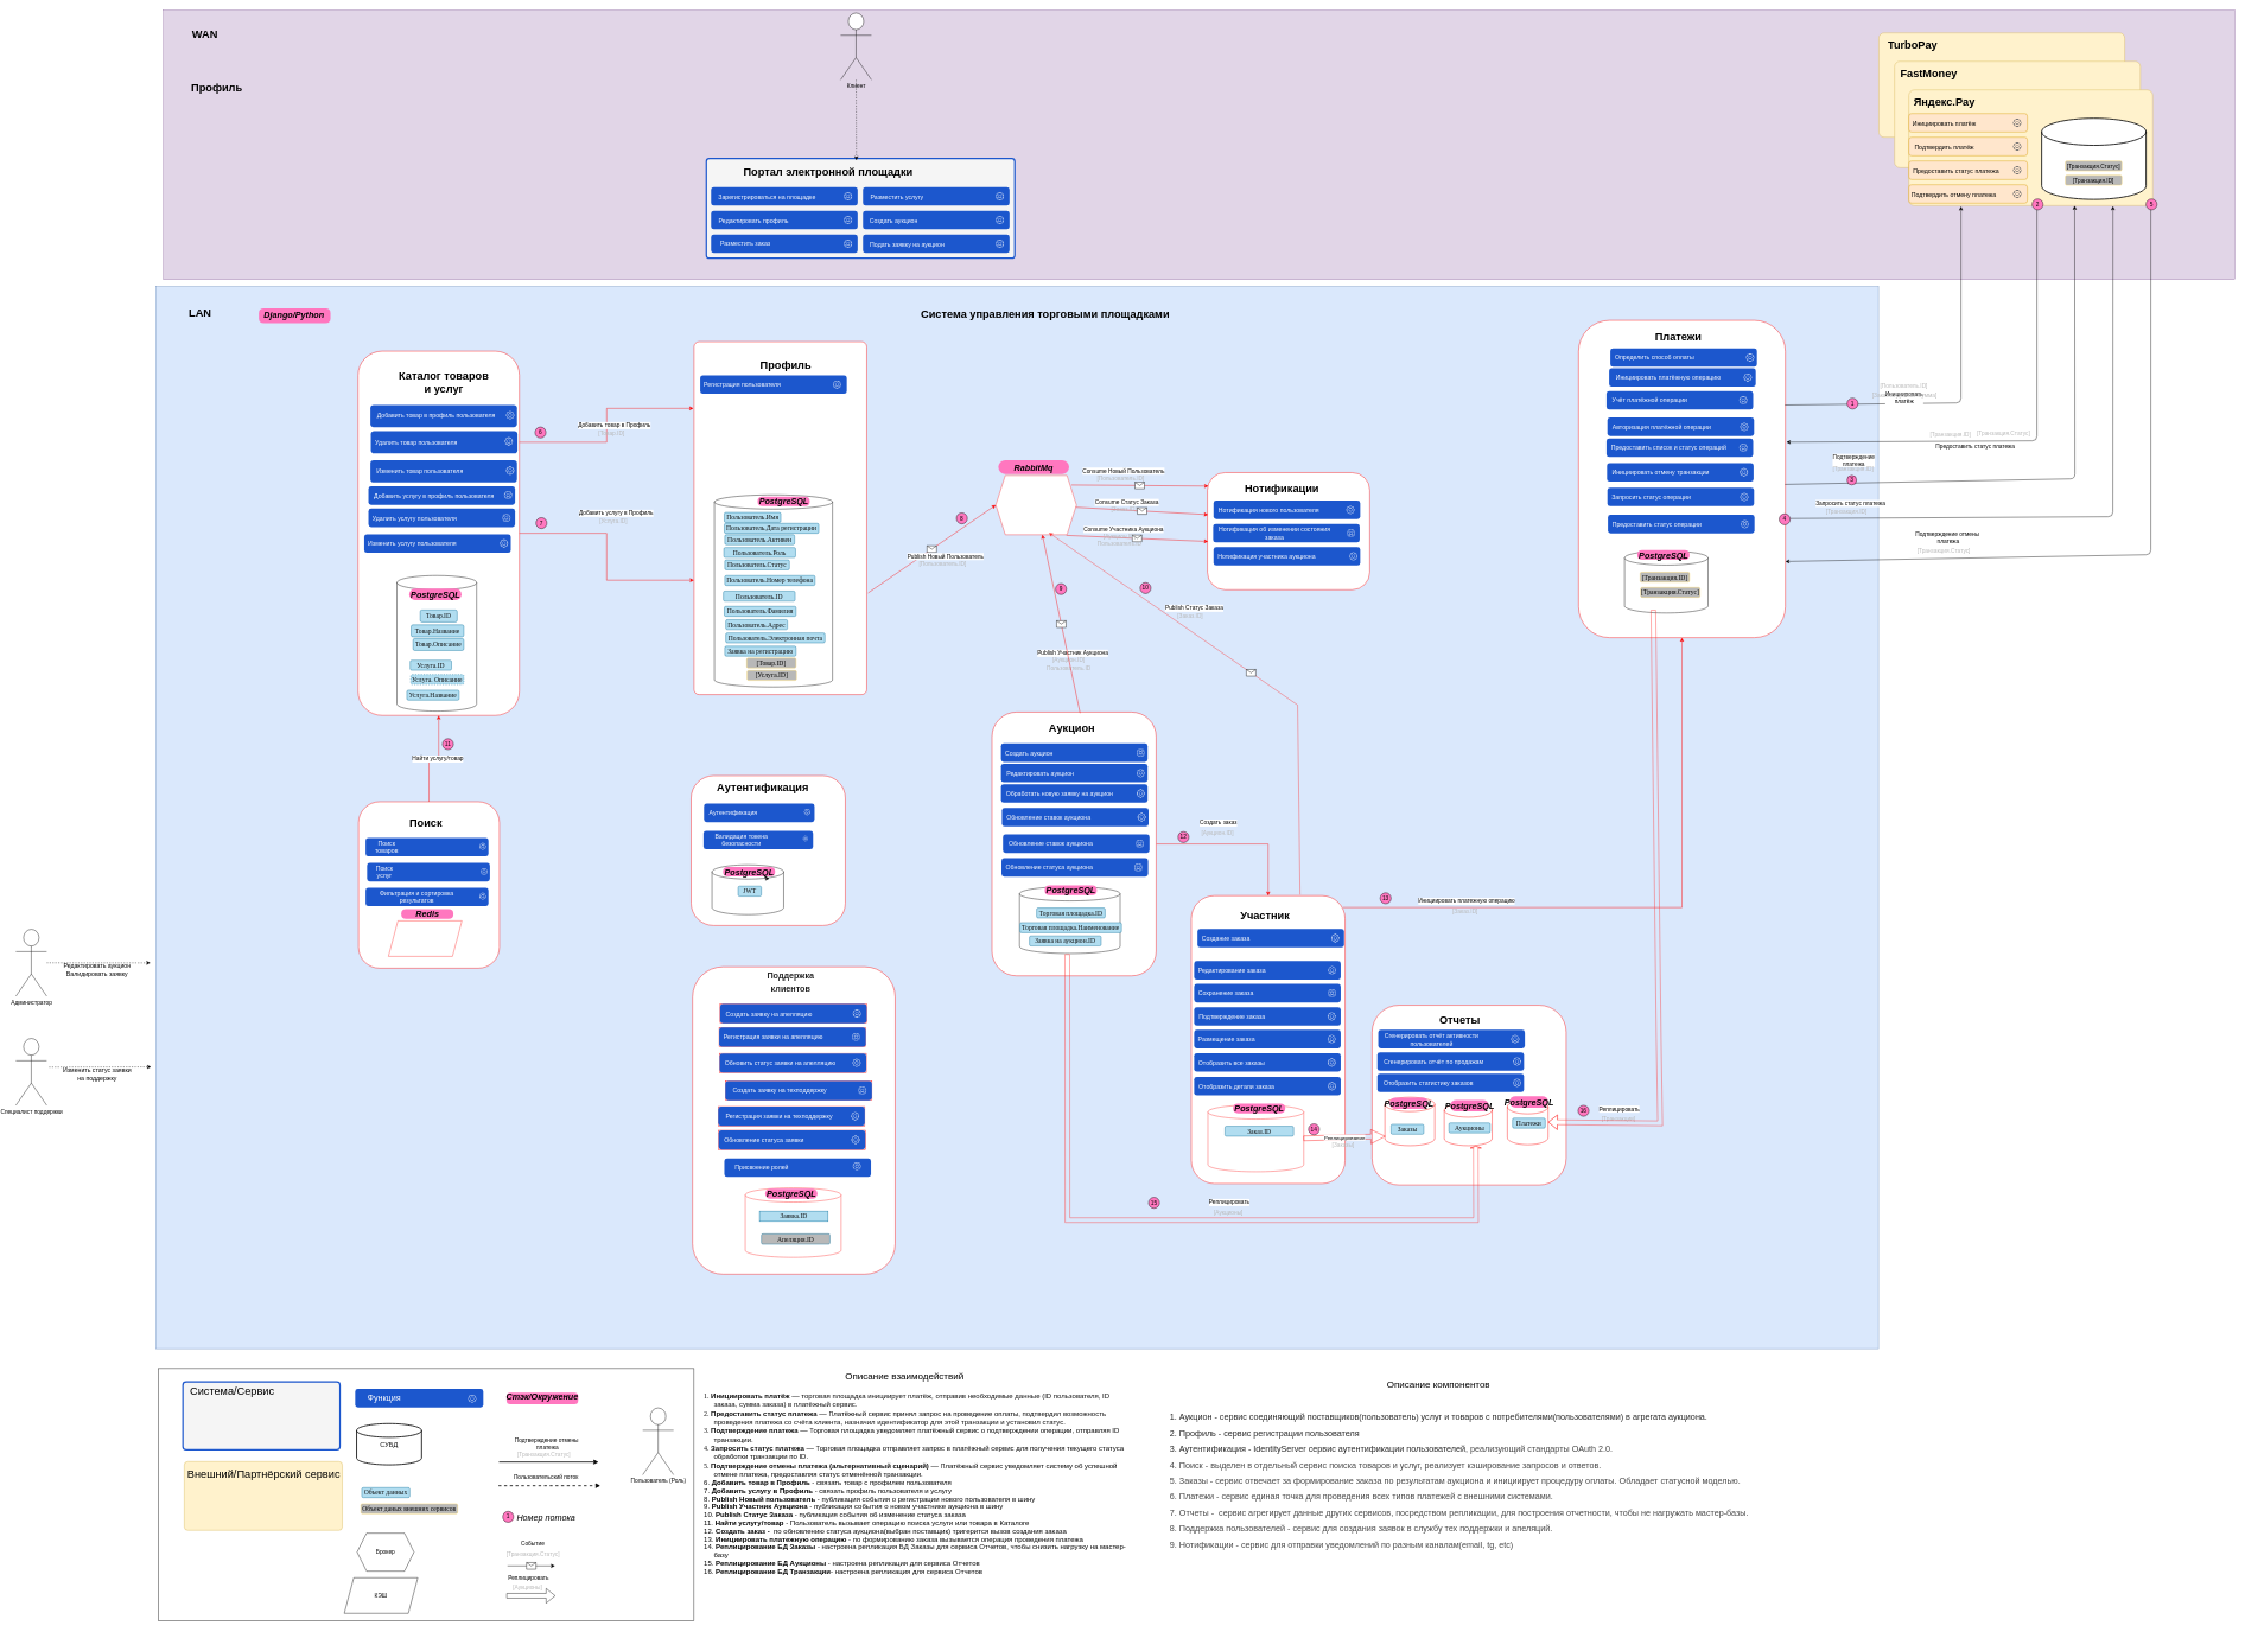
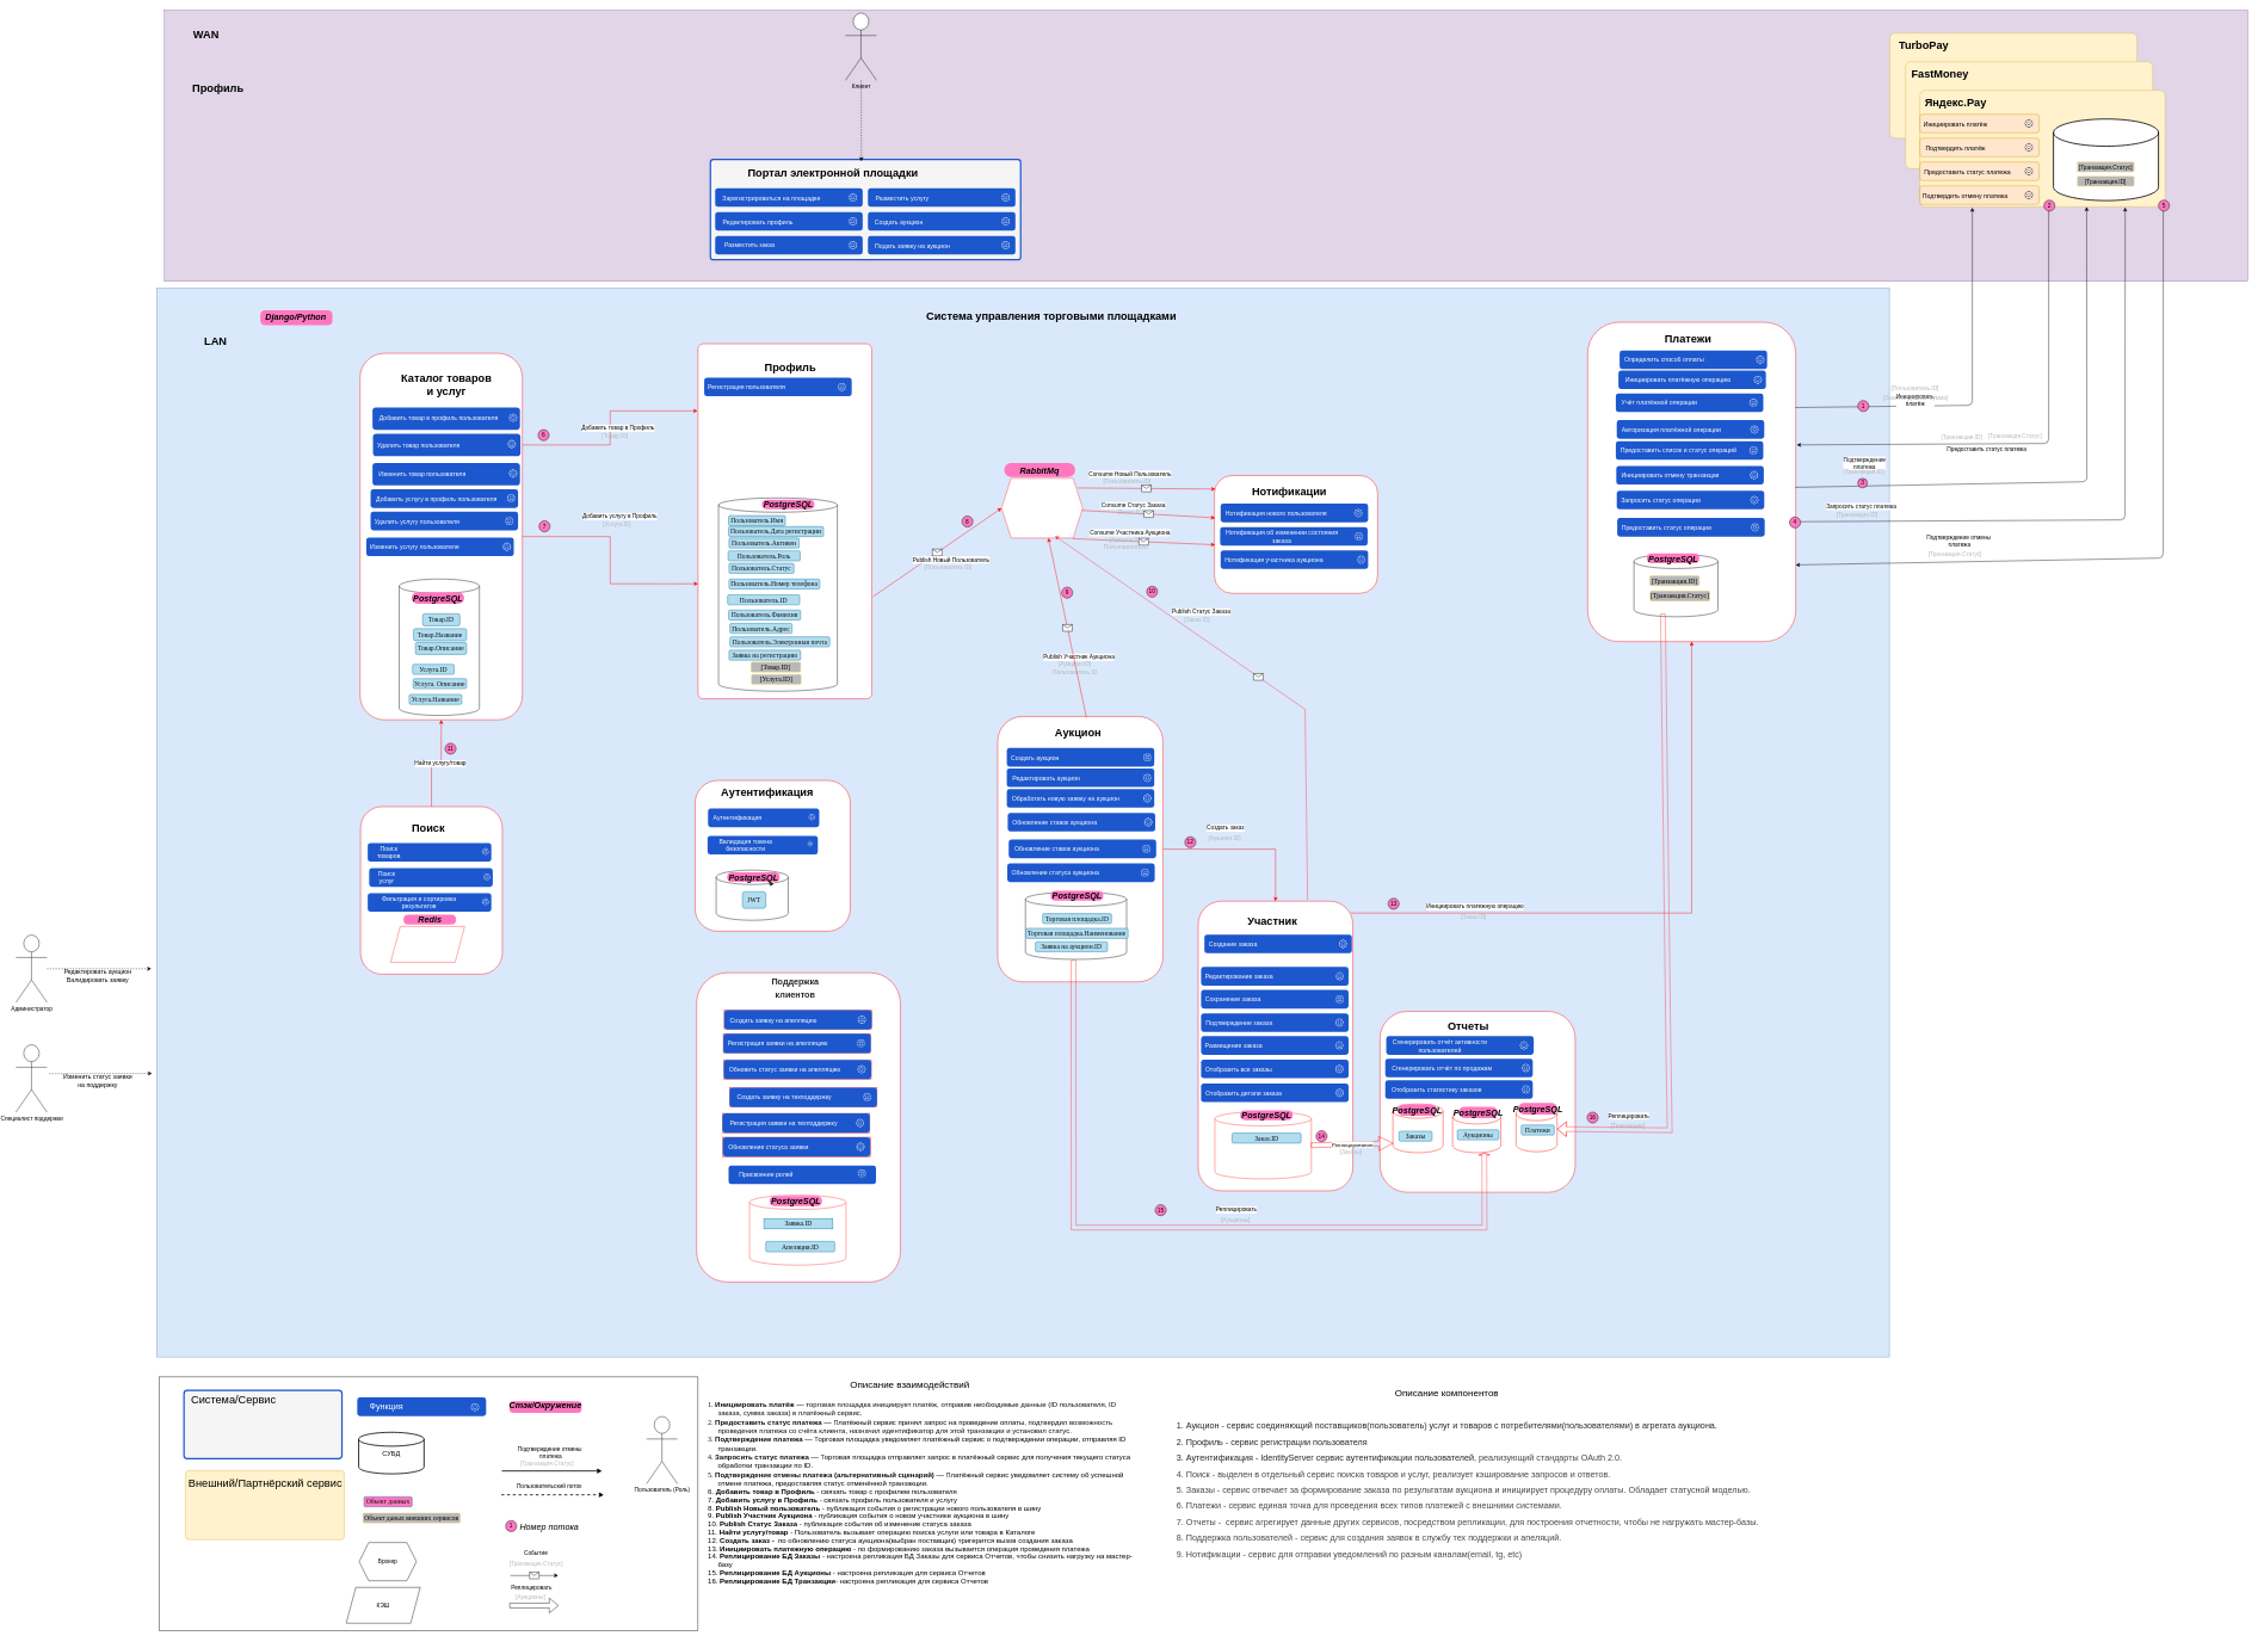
- <mxCell id="8" value="LAN" style="text;html=1;align=center;verticalAlign=middle;whiteSpace=wrap;rounded=1;shadow=0;fontSize=23;fontStyle=1" parent="1" vertex="1"><mxGeometry x="366" y="635" width="85" height="49" as="geometry" /></mxCell>
+ <mxCell id="8" value="LAN" style="text;html=1;align=center;verticalAlign=middle;whiteSpace=wrap;rounded=1;shadow=0;fontSize=23;fontStyle=1" parent="1" vertex="1"><mxGeometry x="396" y="690" width="85" height="49" as="geometry" /></mxCell>
- <mxCell id="87" value="&lt;p style=&quot;margin: 0px 0px 0px 13px; text-indent: -13px; font-variant-numeric: normal; font-variant-east-asian: normal; font-variant-alternates: normal; font-kerning: auto; font-optical-sizing: auto; font-feature-settings: normal; font-variation-settings: normal; font-variant-position: normal; font-stretch: normal; font-size: 14px; line-height: normal; color: rgb(14, 14, 14); text-align: start;&quot; class=&quot;p1&quot;&gt;&lt;font face=&quot;Times New Roman&quot;&gt;Услуга. Описание&lt;/font&gt;&lt;/p&gt;" style="rounded=1;whiteSpace=wrap;html=1;fillColor=#b1ddf0;strokeColor=#10739e;dashed=1;" parent="79" vertex="1"><mxGeometry x="8" y="187.685" width="112" height="21" as="geometry" /></mxCell>
+ <mxCell id="87" value="&lt;p style=&quot;margin: 0px 0px 0px 13px; text-indent: -13px; font-variant-numeric: normal; font-variant-east-asian: normal; font-variant-alternates: normal; font-kerning: auto; font-optical-sizing: auto; font-feature-settings: normal; font-variation-settings: normal; font-variant-position: normal; font-stretch: normal; font-size: 14px; line-height: normal; color: rgb(14, 14, 14); text-align: start;&quot; class=&quot;p1&quot;&gt;&lt;font face=&quot;Times New Roman&quot;&gt;Услуга. Описание&lt;/font&gt;&lt;/p&gt;" style="rounded=1;whiteSpace=wrap;html=1;fillColor=#b1ddf0;strokeColor=#10739e;" parent="79" vertex="1"><mxGeometry x="8" y="187.685" width="112" height="21" as="geometry" /></mxCell>
- <mxCell id="101" value="&lt;p style=&quot;margin: 0px 0px 0px 13px; text-indent: -13px; font-variant-numeric: normal; font-variant-east-asian: normal; font-variant-alternates: normal; font-kerning: auto; font-optical-sizing: auto; font-feature-settings: normal; font-variation-settings: normal; font-variant-position: normal; font-stretch: normal; line-height: normal; color: rgb(14, 14, 14); text-align: start;&quot; class=&quot;p1&quot;&gt;&lt;font face=&quot;Times New Roman&quot;&gt;&lt;span style=&quot;font-size: 14px;&quot;&gt;JWT&lt;/span&gt;&lt;/font&gt;&lt;/p&gt;" style="rounded=1;whiteSpace=wrap;html=1;fillColor=#b1ddf0;strokeColor=#10739e;" parent="98" vertex="1"><mxGeometry x="99" y="233" width="49" height="21" as="geometry" /></mxCell>
+ <mxCell id="101" value="&lt;p style=&quot;margin: 0px 0px 0px 13px; text-indent: -13px; font-variant-numeric: normal; font-variant-east-asian: normal; font-variant-alternates: normal; font-kerning: auto; font-optical-sizing: auto; font-feature-settings: normal; font-variation-settings: normal; font-variant-position: normal; font-stretch: normal; line-height: normal; color: rgb(14, 14, 14); text-align: start;&quot; class=&quot;p1&quot;&gt;&lt;font face=&quot;Times New Roman&quot;&gt;&lt;span style=&quot;font-size: 14px;&quot;&gt;JWT&lt;/span&gt;&lt;/font&gt;&lt;/p&gt;" style="rounded=1;whiteSpace=wrap;html=1;fillColor=#b1ddf0;strokeColor=#10739e;" parent="98" vertex="1"><mxGeometry x="99" y="233" width="49" height="35" as="geometry" /></mxCell>
- <mxCell id="454" value="&lt;p style=&quot;margin: 0px 0px 0px 13px; text-indent: -13px; font-variant-numeric: normal; font-variant-east-asian: normal; font-variant-alternates: normal; font-kerning: auto; font-optical-sizing: auto; font-feature-settings: normal; font-variation-settings: normal; font-variant-position: normal; font-stretch: normal; font-size: 14px; line-height: normal; color: rgb(14, 14, 14); text-align: start;&quot; class=&quot;p1&quot;&gt;&lt;font face=&quot;Times New Roman&quot;&gt;Апеляция.ID&lt;/font&gt;&lt;/p&gt;" style="rounded=1;whiteSpace=wrap;html=1;fillColor=#b8b8b8;strokeColor=#10739e;" vertex="1" parent="1"><mxGeometry x="1591" y="2600" width="144.5" height="21.84" as="geometry" /></mxCell>
+ <mxCell id="454" value="&lt;p style=&quot;margin: 0px 0px 0px 13px; text-indent: -13px; font-variant-numeric: normal; font-variant-east-asian: normal; font-variant-alternates: normal; font-kerning: auto; font-optical-sizing: auto; font-feature-settings: normal; font-variation-settings: normal; font-variant-position: normal; font-stretch: normal; font-size: 14px; line-height: normal; color: rgb(14, 14, 14); text-align: start;&quot; class=&quot;p1&quot;&gt;&lt;font face=&quot;Times New Roman&quot;&gt;Апеляция.ID&lt;/font&gt;&lt;/p&gt;" style="rounded=1;whiteSpace=wrap;html=1;fillColor=#b1ddf0;strokeColor=#10739e;" vertex="1" parent="1"><mxGeometry x="1591" y="2600" width="144.5" height="21.84" as="geometry" /></mxCell>
- <mxCell id="487" value="&lt;p style=&quot;margin: 0px 0px 0px 13px; text-indent: -13px; font-variant-numeric: normal; font-variant-east-asian: normal; font-variant-alternates: normal; font-kerning: auto; font-optical-sizing: auto; font-feature-settings: normal; font-variation-settings: normal; font-variant-position: normal; font-stretch: normal; font-size: 14px; line-height: normal; color: rgb(14, 14, 14); text-align: start;&quot; class=&quot;p1&quot;&gt;&lt;font face=&quot;Times New Roman&quot;&gt;Объект данных&lt;/font&gt;&lt;/p&gt;" style="rounded=1;whiteSpace=wrap;html=1;fillColor=#b1ddf0;strokeColor=#10739e;" parent="485" vertex="1"><mxGeometry x="428" y="251" width="101" height="21" as="geometry" /></mxCell>
+ <mxCell id="487" value="&lt;p style=&quot;margin: 0px 0px 0px 13px; text-indent: -13px; font-variant-numeric: normal; font-variant-east-asian: normal; font-variant-alternates: normal; font-kerning: auto; font-optical-sizing: auto; font-feature-settings: normal; font-variation-settings: normal; font-variant-position: normal; font-stretch: normal; font-size: 14px; line-height: normal; color: rgb(14, 14, 14); text-align: start;&quot; class=&quot;p1&quot;&gt;&lt;font face=&quot;Times New Roman&quot;&gt;Объект данных&lt;/font&gt;&lt;/p&gt;" style="rounded=1;whiteSpace=wrap;html=1;fillColor=#ff77bf;strokeColor=#10739e;" parent="485" vertex="1"><mxGeometry x="428" y="251" width="101" height="21" as="geometry" /></mxCell>
